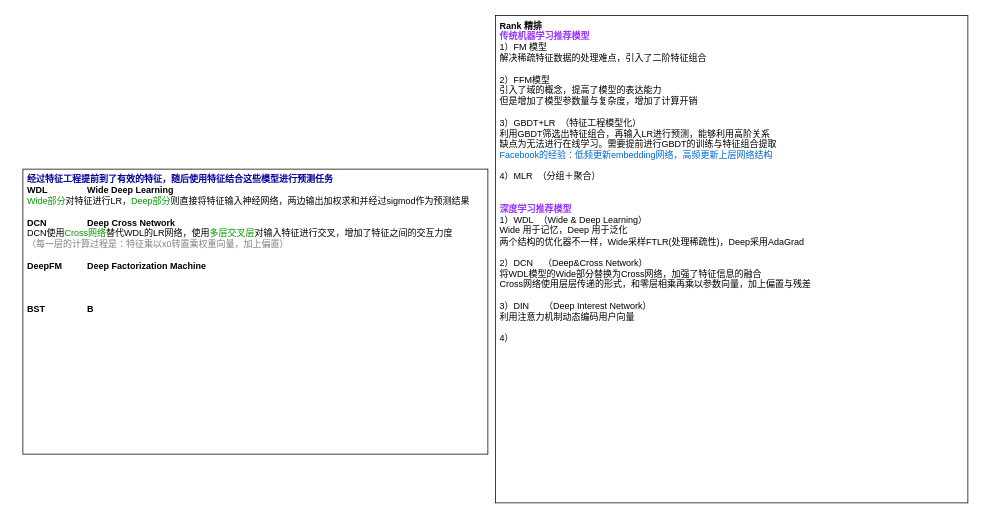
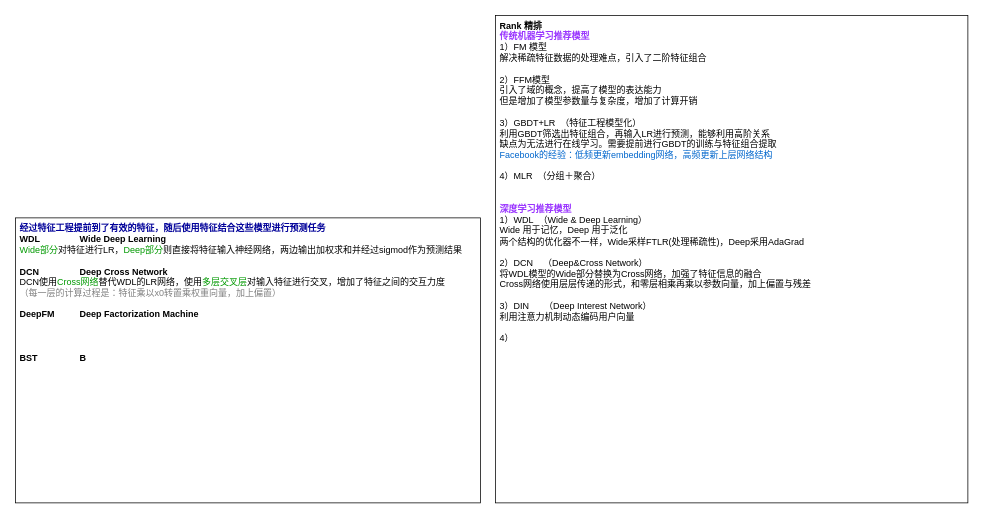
- <mxCell id="3" value="&lt;div&gt;&lt;b&gt;&lt;font color=&quot;#000099&quot;&gt;经过特征工程提前到了有效的特征，随后使用特征结合这些模型进行预测任务&lt;/font&gt;&lt;/b&gt;&lt;/div&gt;&lt;div&gt;&lt;b&gt;WDL&lt;span style=&quot;white-space: pre;&quot;&gt;&#09;&lt;/span&gt;&lt;span style=&quot;white-space: pre;&quot;&gt;&#09;Wide Deep Learning&lt;/span&gt;&lt;/b&gt;&lt;/div&gt;&lt;div style=&quot;&quot;&gt;&lt;font color=&quot;#009900&quot;&gt;Wide部分&lt;/font&gt;对特征进行LR，&lt;font color=&quot;#009900&quot;&gt;Deep部分&lt;/font&gt;则直接将特征输入神经网络，两边输出加权求和并经过sigmod作为预测结果&lt;/div&gt;&lt;div style=&quot;&quot;&gt;&lt;br&gt;&lt;/div&gt;&lt;b&gt;DCN&lt;span style=&quot;white-space: pre;&quot;&gt;&#09;&lt;/span&gt;&lt;span style=&quot;white-space: pre;&quot;&gt;&#09;&lt;/span&gt;Deep Cross Network&lt;/b&gt;&lt;br&gt;&lt;div&gt;DCN使用&lt;font color=&quot;#009900&quot;&gt;Cross网络&lt;/font&gt;替代WDL的LR网络，&lt;span style=&quot;background-color: initial;&quot;&gt;使用&lt;font color=&quot;#009900&quot;&gt;多层交叉层&lt;/font&gt;对输入特征进行交叉，&lt;/span&gt;&lt;span style=&quot;background-color: initial;&quot;&gt;增加了特征之间的交互力度&lt;/span&gt;&lt;/div&gt;&lt;div&gt;&lt;font color=&quot;#808080&quot;&gt;（每一层的计算过程是：特征乘以x0转置乘权重向量，加上偏置）&lt;/font&gt;&lt;/div&gt;&lt;div&gt;&lt;br&gt;&lt;/div&gt;&lt;div&gt;&lt;b&gt;DeepFM&lt;span style=&quot;white-space: pre;&quot;&gt;&#09;&lt;/span&gt;&lt;span style=&quot;white-space: pre;&quot;&gt;&#09;&lt;/span&gt;&lt;/b&gt;&lt;b style=&quot;background-color: initial;&quot;&gt;Deep Factorization Machine&lt;/b&gt;&lt;/div&gt;&lt;div&gt;&lt;br&gt;&lt;/div&gt;&lt;div&gt;&lt;br&gt;&lt;/div&gt;&lt;div&gt;&lt;br&gt;&lt;/div&gt;&lt;div&gt;&lt;b&gt;BST&lt;span style=&quot;white-space: pre;&quot;&gt;&#09;&lt;/span&gt;&lt;span style=&quot;white-space: pre;&quot;&gt;&#09;&lt;/span&gt;&lt;span style=&quot;white-space: pre;&quot;&gt;&#09;&lt;/span&gt;B&lt;/b&gt;&lt;/div&gt;&lt;div&gt;&lt;br&gt;&lt;/div&gt;" style="rounded=0;whiteSpace=wrap;html=1;align=left;verticalAlign=top;spacingLeft=4;" vertex="1" parent="1"><mxGeometry x="30" y="225" width="620" height="380" as="geometry" /></mxCell>
+ <mxCell id="3" value="&lt;div&gt;&lt;b&gt;&lt;font color=&quot;#000099&quot;&gt;经过特征工程提前到了有效的特征，随后使用特征结合这些模型进行预测任务&lt;/font&gt;&lt;/b&gt;&lt;/div&gt;&lt;div&gt;&lt;b&gt;WDL&lt;span style=&quot;white-space: pre;&quot;&gt;&#09;&lt;/span&gt;&lt;span style=&quot;white-space: pre;&quot;&gt;&#09;Wide Deep Learning&lt;/span&gt;&lt;/b&gt;&lt;/div&gt;&lt;div style=&quot;&quot;&gt;&lt;font color=&quot;#009900&quot;&gt;Wide部分&lt;/font&gt;对特征进行LR，&lt;font color=&quot;#009900&quot;&gt;Deep部分&lt;/font&gt;则直接将特征输入神经网络，两边输出加权求和并经过sigmod作为预测结果&lt;/div&gt;&lt;div style=&quot;&quot;&gt;&lt;br&gt;&lt;/div&gt;&lt;b&gt;DCN&lt;span style=&quot;white-space: pre;&quot;&gt;&#09;&lt;/span&gt;&lt;span style=&quot;white-space: pre;&quot;&gt;&#09;&lt;/span&gt;Deep Cross Network&lt;/b&gt;&lt;br&gt;&lt;div&gt;DCN使用&lt;font color=&quot;#009900&quot;&gt;Cross网络&lt;/font&gt;替代WDL的LR网络，&lt;span style=&quot;background-color: initial;&quot;&gt;使用&lt;font color=&quot;#009900&quot;&gt;多层交叉层&lt;/font&gt;对输入特征进行交叉，&lt;/span&gt;&lt;span style=&quot;background-color: initial;&quot;&gt;增加了特征之间的交互力度&lt;/span&gt;&lt;/div&gt;&lt;div&gt;&lt;font color=&quot;#808080&quot;&gt;（每一层的计算过程是：特征乘以x0转置乘权重向量，加上偏置）&lt;/font&gt;&lt;/div&gt;&lt;div&gt;&lt;br&gt;&lt;/div&gt;&lt;div&gt;&lt;b&gt;DeepFM&lt;span style=&quot;white-space: pre;&quot;&gt;&#09;&lt;/span&gt;&lt;span style=&quot;white-space: pre;&quot;&gt;&#09;&lt;/span&gt;&lt;/b&gt;&lt;b style=&quot;background-color: initial;&quot;&gt;Deep Factorization Machine&lt;/b&gt;&lt;/div&gt;&lt;div&gt;&lt;br&gt;&lt;/div&gt;&lt;div&gt;&lt;br&gt;&lt;/div&gt;&lt;div&gt;&lt;br&gt;&lt;/div&gt;&lt;div&gt;&lt;b&gt;BST&lt;span style=&quot;white-space: pre;&quot;&gt;&#09;&lt;/span&gt;&lt;span style=&quot;white-space: pre;&quot;&gt;&#09;&lt;/span&gt;&lt;span style=&quot;white-space: pre;&quot;&gt;&#09;&lt;/span&gt;B&lt;/b&gt;&lt;/div&gt;&lt;div&gt;&lt;br&gt;&lt;/div&gt;" style="rounded=0;whiteSpace=wrap;html=1;align=left;verticalAlign=top;spacingLeft=4;" vertex="1" parent="1"><mxGeometry x="20" y="290" width="620" height="380" as="geometry" /></mxCell>
